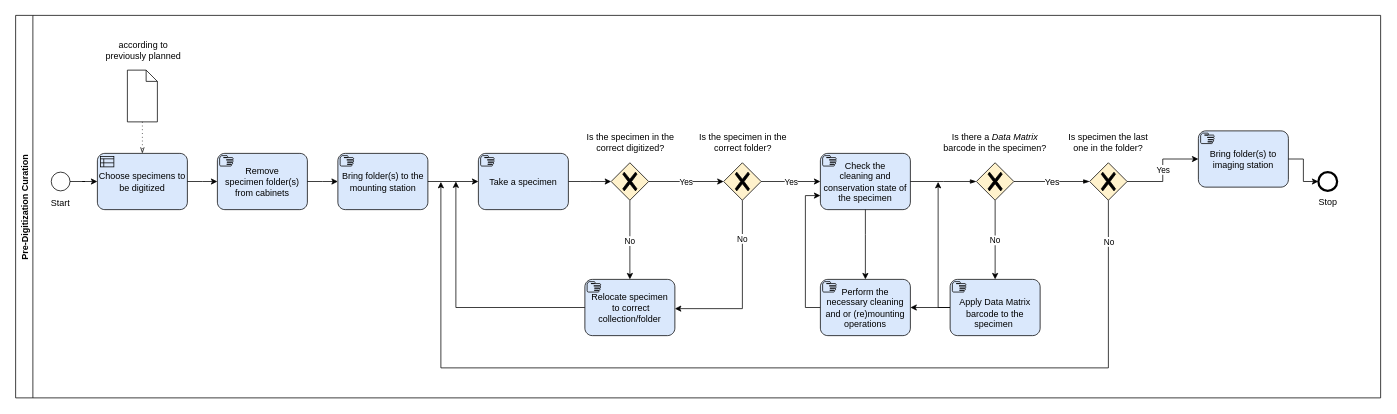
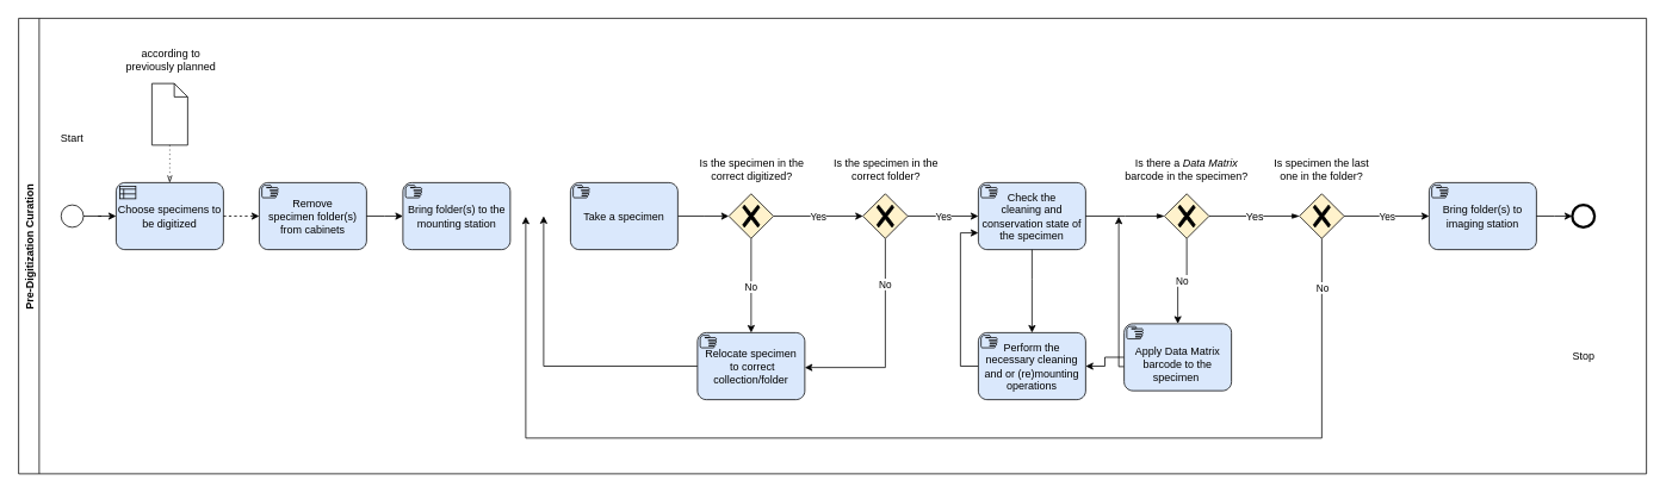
- <mxCell id="39" value="Bring folder(s) to imaging station" style="points=[[0.25,0,0],[0.5,0,0],[0.75,0,0],[1,0.25,0],[1,0.5,0],[1,0.75,0],[0.75,1,0],[0.5,1,0],[0.25,1,0],[0,0.75,0],[0,0.5,0],[0,0.25,0]];shape=mxgraph.bpmn.task;whiteSpace=wrap;rectStyle=rounded;size=10;taskMarker=manual;fillColor=#dae8fc;strokeColor=#000000;" parent="32" vertex="1"><mxGeometry x="1577" y="154" width="120" height="75" as="geometry" /></mxCell>
+ <mxCell id="39" value="Bring folder(s) to imaging station" style="points=[[0.25,0,0],[0.5,0,0],[0.75,0,0],[1,0.25,0],[1,0.5,0],[1,0.75,0],[0.75,1,0],[0.5,1,0],[0.25,1,0],[0,0.75,0],[0,0.5,0],[0,0.25,0]];shape=mxgraph.bpmn.task;whiteSpace=wrap;rectStyle=rounded;size=10;taskMarker=manual;fillColor=#dae8fc;strokeColor=#000000;" parent="32" vertex="1"><mxGeometry x="1577" y="184" width="120" height="75" as="geometry" /></mxCell>
- <mxCell id="8" value="" style="edgeStyle=elbowEdgeStyle;fontSize=12;html=1;endArrow=classic;endFill=1;rounded=0;entryX=0;entryY=0.5;entryDx=0;entryDy=0;entryPerimeter=0;" parent="1" source="2" target="7" edge="1"><mxGeometry width="160" relative="1" as="geometry"><mxPoint x="383" y="304" as="sourcePoint" /><mxPoint x="543" y="304" as="targetPoint" /></mxGeometry></mxCell>
+ <mxCell id="8" value="" style="edgeStyle=elbowEdgeStyle;fontSize=12;html=1;endArrow=classic;endFill=1;rounded=0;entryX=0;entryY=0.5;entryDx=0;entryDy=0;entryPerimeter=0;dashed=1;" parent="1" source="2" target="7" edge="1"><mxGeometry width="160" relative="1" as="geometry"><mxPoint x="383" y="304" as="sourcePoint" /><mxPoint x="543" y="304" as="targetPoint" /></mxGeometry></mxCell>
- <mxCell id="20" value="" style="edgeStyle=elbowEdgeStyle;fontSize=12;html=1;endArrow=classic;endFill=1;rounded=0;" parent="1" source="15" target="35" edge="1"><mxGeometry width="160" relative="1" as="geometry"><mxPoint x="279" y="425" as="sourcePoint" /><mxPoint x="383" y="505" as="targetPoint" /></mxGeometry></mxCell>
- <mxCell id="34" value="&lt;span style=&quot;background-color: rgb(255 , 255 , 255)&quot;&gt;Stop&lt;/span&gt;" style="text;html=1;strokeColor=none;fillColor=none;align=center;verticalAlign=middle;whiteSpace=wrap;rounded=0;" parent="32" vertex="1"><mxGeometry x="1729.5" y="239" width="40" height="20" as="geometry" /></mxCell>
+ <mxCell id="34" value="&lt;span style=&quot;background-color: rgb(255 , 255 , 255)&quot;&gt;Stop&lt;/span&gt;" style="text;html=1;strokeColor=none;fillColor=none;align=center;verticalAlign=middle;whiteSpace=wrap;rounded=0;" parent="32" vertex="1"><mxGeometry x="1729.5" y="369" width="40" height="20" as="geometry" /></mxCell>
- <mxCell id="33" value="&lt;span style=&quot;background-color: rgb(255 , 255 , 255)&quot;&gt;Start&lt;/span&gt;" style="text;html=1;strokeColor=none;fillColor=none;align=center;verticalAlign=middle;whiteSpace=wrap;rounded=0;" parent="32" vertex="1"><mxGeometry x="40" y="240" width="40" height="20" as="geometry" /></mxCell>
+ <mxCell id="33" value="&lt;span style=&quot;background-color: rgb(255 , 255 , 255)&quot;&gt;Start&lt;/span&gt;" style="text;html=1;strokeColor=none;fillColor=none;align=center;verticalAlign=middle;whiteSpace=wrap;rounded=0;" parent="32" vertex="1"><mxGeometry x="40" y="125" width="40" height="20" as="geometry" /></mxCell>
- <mxCell id="30" value="&#10;Apply Data Matrix barcode to the specimen " style="points=[[0.25,0,0],[0.5,0,0],[0.75,0,0],[1,0.25,0],[1,0.5,0],[1,0.75,0],[0.75,1,0],[0.5,1,0],[0.25,1,0],[0,0.75,0],[0,0.5,0],[0,0.25,0]];shape=mxgraph.bpmn.task;whiteSpace=wrap;rectStyle=rounded;size=10;taskMarker=manual;fillColor=#dae8fc;strokeColor=#000000;" parent="1" vertex="1"><mxGeometry x="1266" y="372" width="120" height="75" as="geometry" /></mxCell>
+ <mxCell id="30" value="&#10;Apply Data Matrix barcode to the specimen " style="points=[[0.25,0,0],[0.5,0,0],[0.75,0,0],[1,0.25,0],[1,0.5,0],[1,0.75,0],[0.75,1,0],[0.5,1,0],[0.25,1,0],[0,0.75,0],[0,0.5,0],[0,0.25,0]];shape=mxgraph.bpmn.task;whiteSpace=wrap;rectStyle=rounded;size=10;taskMarker=manual;fillColor=#dae8fc;strokeColor=#000000;" parent="1" vertex="1"><mxGeometry x="1256" y="362" width="120" height="75" as="geometry" /></mxCell>
